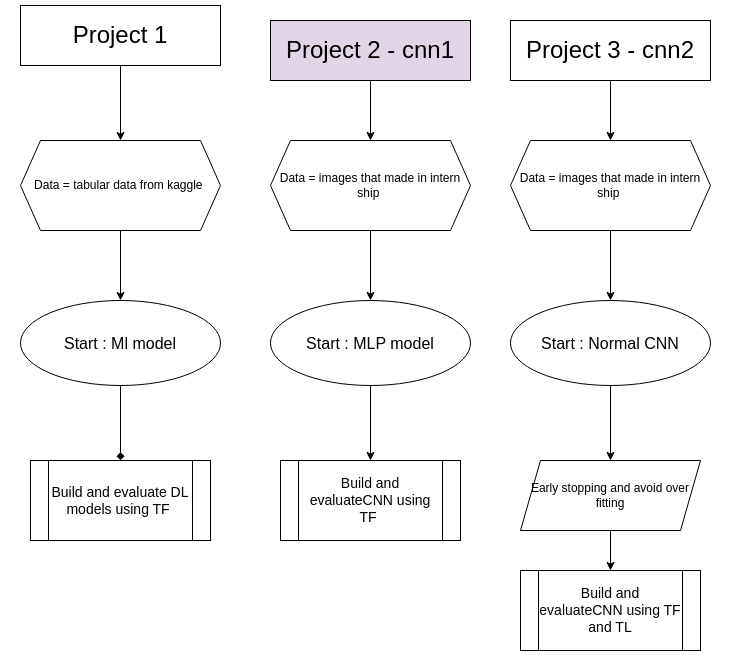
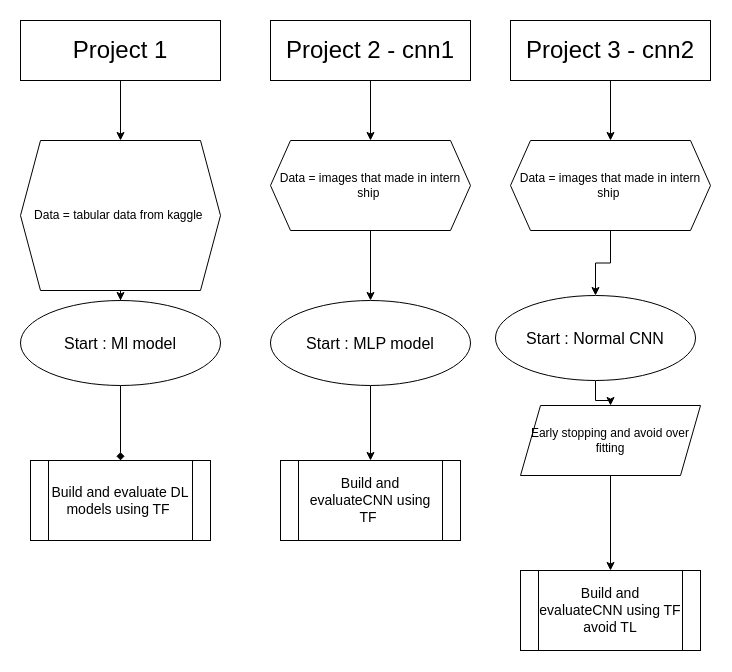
- <mxCell id="3" value="&lt;font style=&quot;font-size: 24px;&quot;&gt;Project 1&lt;/font&gt;" style="rounded=0;whiteSpace=wrap;html=1;" vertex="1" parent="1"><mxGeometry x="20" y="5" width="200" height="60" as="geometry" /></mxCell>
+ <mxCell id="3" value="&lt;font style=&quot;font-size: 24px;&quot;&gt;Project 1&lt;/font&gt;" style="rounded=0;whiteSpace=wrap;html=1;" vertex="1" parent="1"><mxGeometry x="20" y="20" width="200" height="60" as="geometry" /></mxCell>
- <mxCell id="10" value="&lt;font style=&quot;font-size: 24px;&quot;&gt;Project 2 - cnn1&lt;/font&gt;" style="rounded=0;whiteSpace=wrap;html=1;fillColor=#e1d5e7;" vertex="1" parent="1"><mxGeometry x="270" y="20" width="200" height="60" as="geometry" /></mxCell>
+ <mxCell id="10" value="&lt;font style=&quot;font-size: 24px;&quot;&gt;Project 2 - cnn1&lt;/font&gt;" style="rounded=0;whiteSpace=wrap;html=1;" vertex="1" parent="1"><mxGeometry x="270" y="20" width="200" height="60" as="geometry" /></mxCell>
- <mxCell id="5" value="Data = tabular data from kaggle&amp;nbsp;" style="shape=hexagon;perimeter=hexagonPerimeter2;whiteSpace=wrap;html=1;fixedSize=1;rounded=0;" vertex="1" parent="1"><mxGeometry x="20" y="140" width="200" height="90" as="geometry" /></mxCell>
+ <mxCell id="5" value="Data = tabular data from kaggle&amp;nbsp;" style="shape=hexagon;perimeter=hexagonPerimeter2;whiteSpace=wrap;html=1;fixedSize=1;rounded=0;" vertex="1" parent="1"><mxGeometry x="20" y="140" width="200" height="150" as="geometry" /></mxCell>
- <mxCell id="21" value="&lt;font size=&quot;3&quot;&gt;Start : Normal CNN&lt;/font&gt;" style="ellipse;whiteSpace=wrap;html=1;rounded=0;" vertex="1" parent="1"><mxGeometry x="510" y="300" width="200" height="85" as="geometry" /></mxCell>
+ <mxCell id="21" value="&lt;font size=&quot;3&quot;&gt;Start : Normal CNN&lt;/font&gt;" style="ellipse;whiteSpace=wrap;html=1;rounded=0;" vertex="1" parent="1"><mxGeometry x="495" y="295" width="200" height="85" as="geometry" /></mxCell>
- <mxCell id="24" value="Early stopping and avoid over fitting" style="shape=parallelogram;perimeter=parallelogramPerimeter;whiteSpace=wrap;html=1;fixedSize=1;rounded=0;" vertex="1" parent="1"><mxGeometry x="520" y="460" width="180" height="70" as="geometry" /></mxCell>
+ <mxCell id="24" value="Early stopping and avoid over fitting" style="shape=parallelogram;perimeter=parallelogramPerimeter;whiteSpace=wrap;html=1;fixedSize=1;rounded=0;" vertex="1" parent="1"><mxGeometry x="520" y="405" width="180" height="70" as="geometry" /></mxCell>
- <mxCell id="22" value="&lt;font style=&quot;font-size: 14px;&quot;&gt;Build and evaluateCNN using TF and TL&lt;/font&gt;" style="shape=process;whiteSpace=wrap;html=1;backgroundOutline=1;rounded=0;" vertex="1" parent="1"><mxGeometry x="520" y="570" width="180" height="80" as="geometry" /></mxCell>
+ <mxCell id="22" value="&lt;font style=&quot;font-size: 14px;&quot;&gt;Build and evaluateCNN using TF avoid TL&lt;/font&gt;" style="shape=process;whiteSpace=wrap;html=1;backgroundOutline=1;rounded=0;" vertex="1" parent="1"><mxGeometry x="520" y="570" width="180" height="80" as="geometry" /></mxCell>
